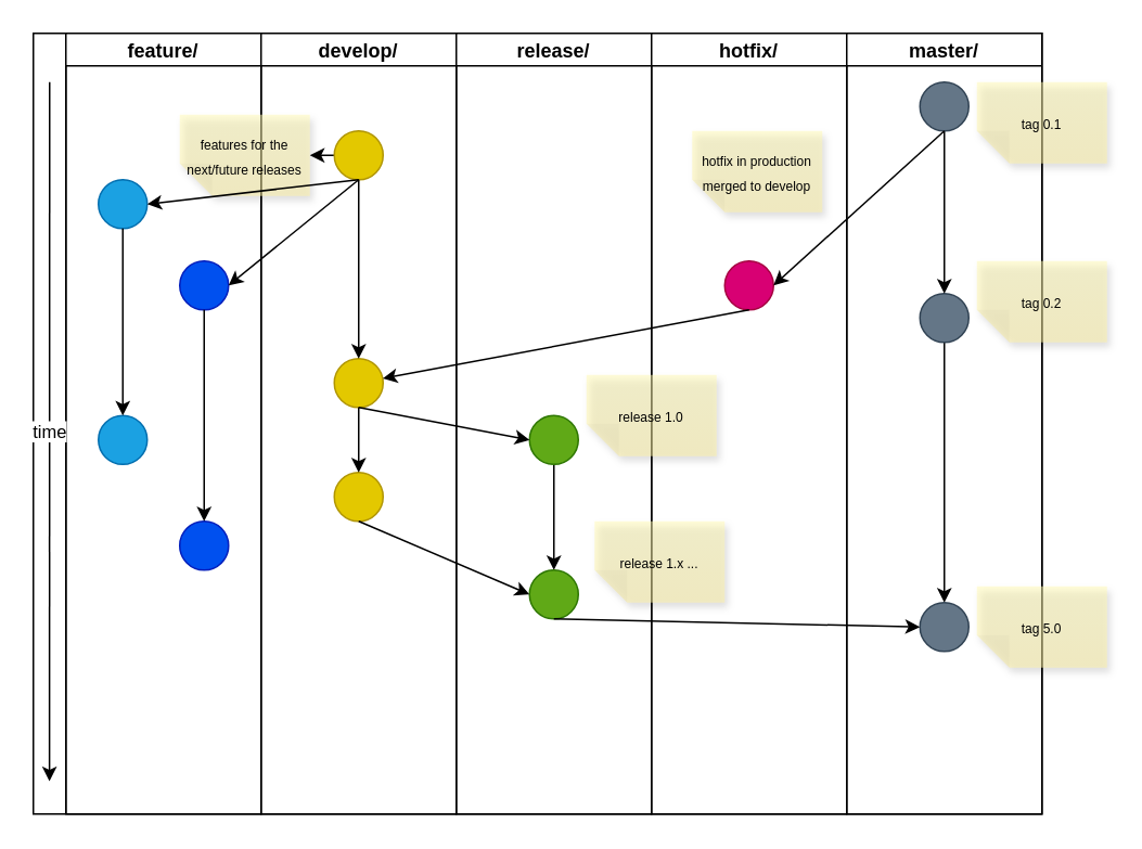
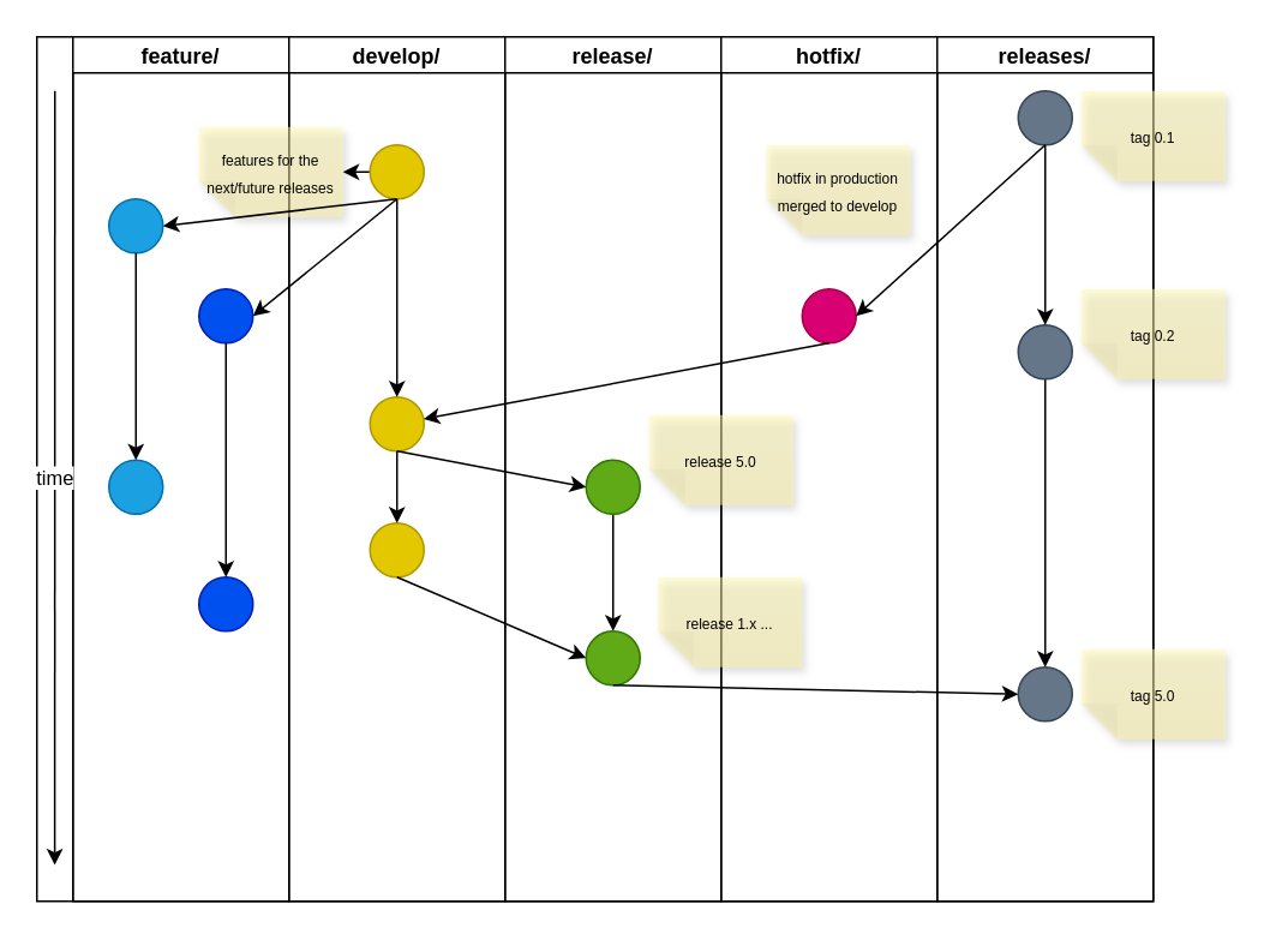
- <mxCell id="28" value="master/" style="swimlane;startSize=20;" vertex="1" parent="2"><mxGeometry x="500" width="120" height="480" as="geometry" /></mxCell>
+ <mxCell id="28" value="releases/" style="swimlane;startSize=20;" vertex="1" parent="2"><mxGeometry x="500" width="120" height="480" as="geometry" /></mxCell>
- <mxCell id="26" value="&lt;font style=&quot;font-size: 8px;&quot;&gt;release 1.0&lt;br&gt;&lt;/font&gt;" style="shape=note;whiteSpace=wrap;html=1;backgroundOutline=1;fontColor=#000000;darkOpacity=0.05;fillColor=#FFF9B2;strokeColor=none;fillStyle=solid;direction=west;gradientDirection=north;gradientColor=#FFF2A1;shadow=1;size=20;pointerEvents=1;opacity=50;" vertex="1" parent="23"><mxGeometry x="-40" y="210" width="80" height="50" as="geometry" /></mxCell>
+ <mxCell id="26" value="&lt;font style=&quot;font-size: 8px;&quot;&gt;release 5.0&lt;br&gt;&lt;/font&gt;" style="shape=note;whiteSpace=wrap;html=1;backgroundOutline=1;fontColor=#000000;darkOpacity=0.05;fillColor=#FFF9B2;strokeColor=none;fillStyle=solid;direction=west;gradientDirection=north;gradientColor=#FFF2A1;shadow=1;size=20;pointerEvents=1;opacity=50;" vertex="1" parent="23"><mxGeometry x="-40" y="210" width="80" height="50" as="geometry" /></mxCell>
